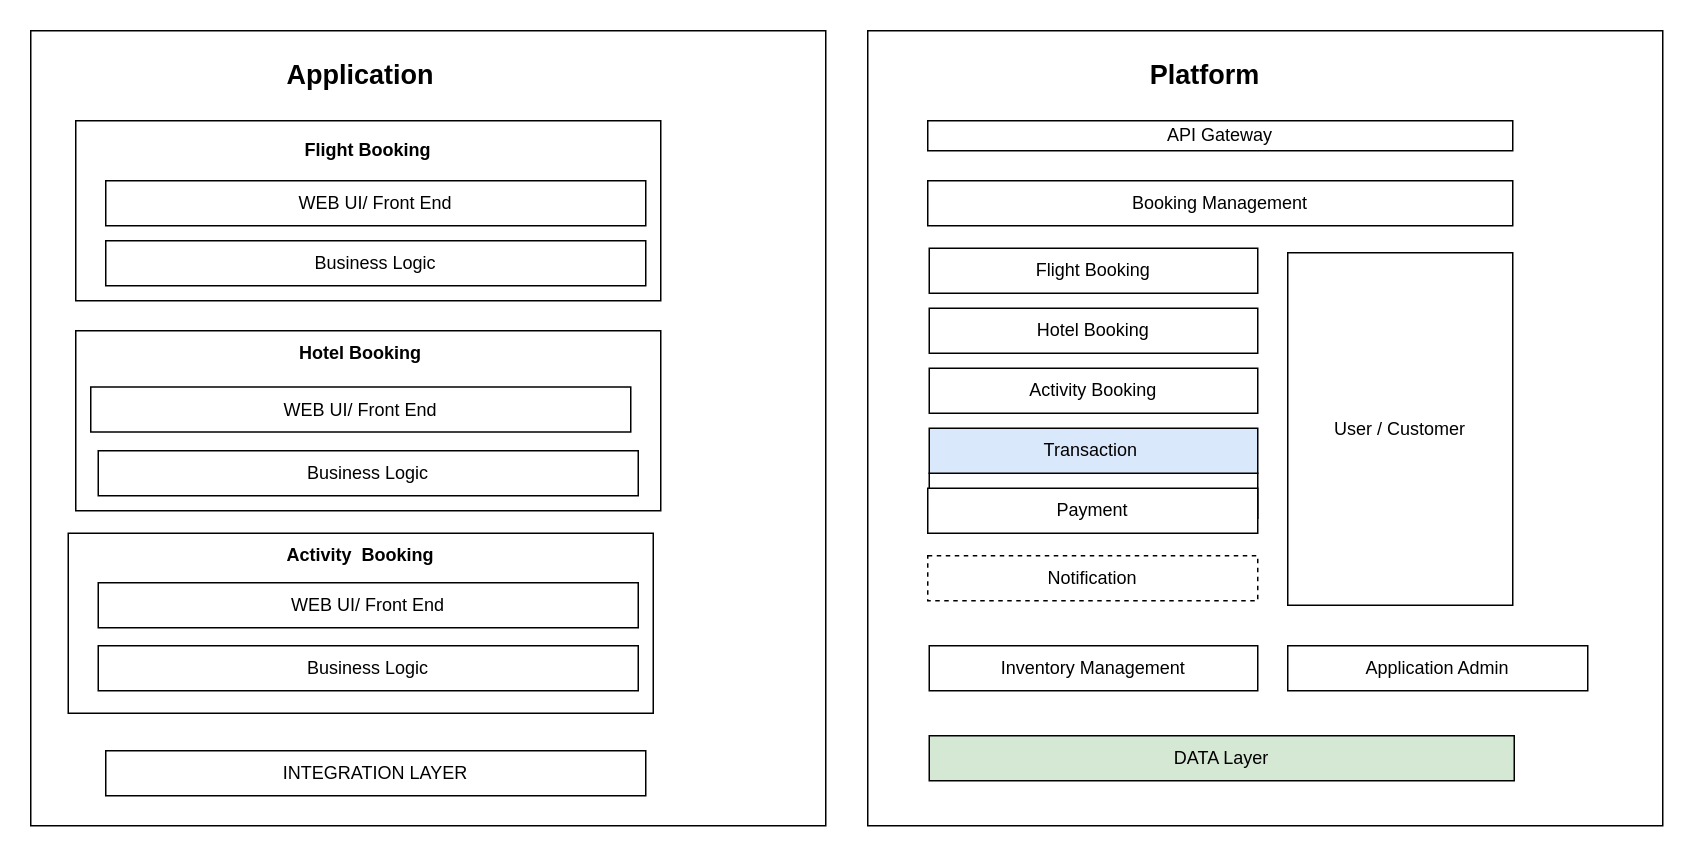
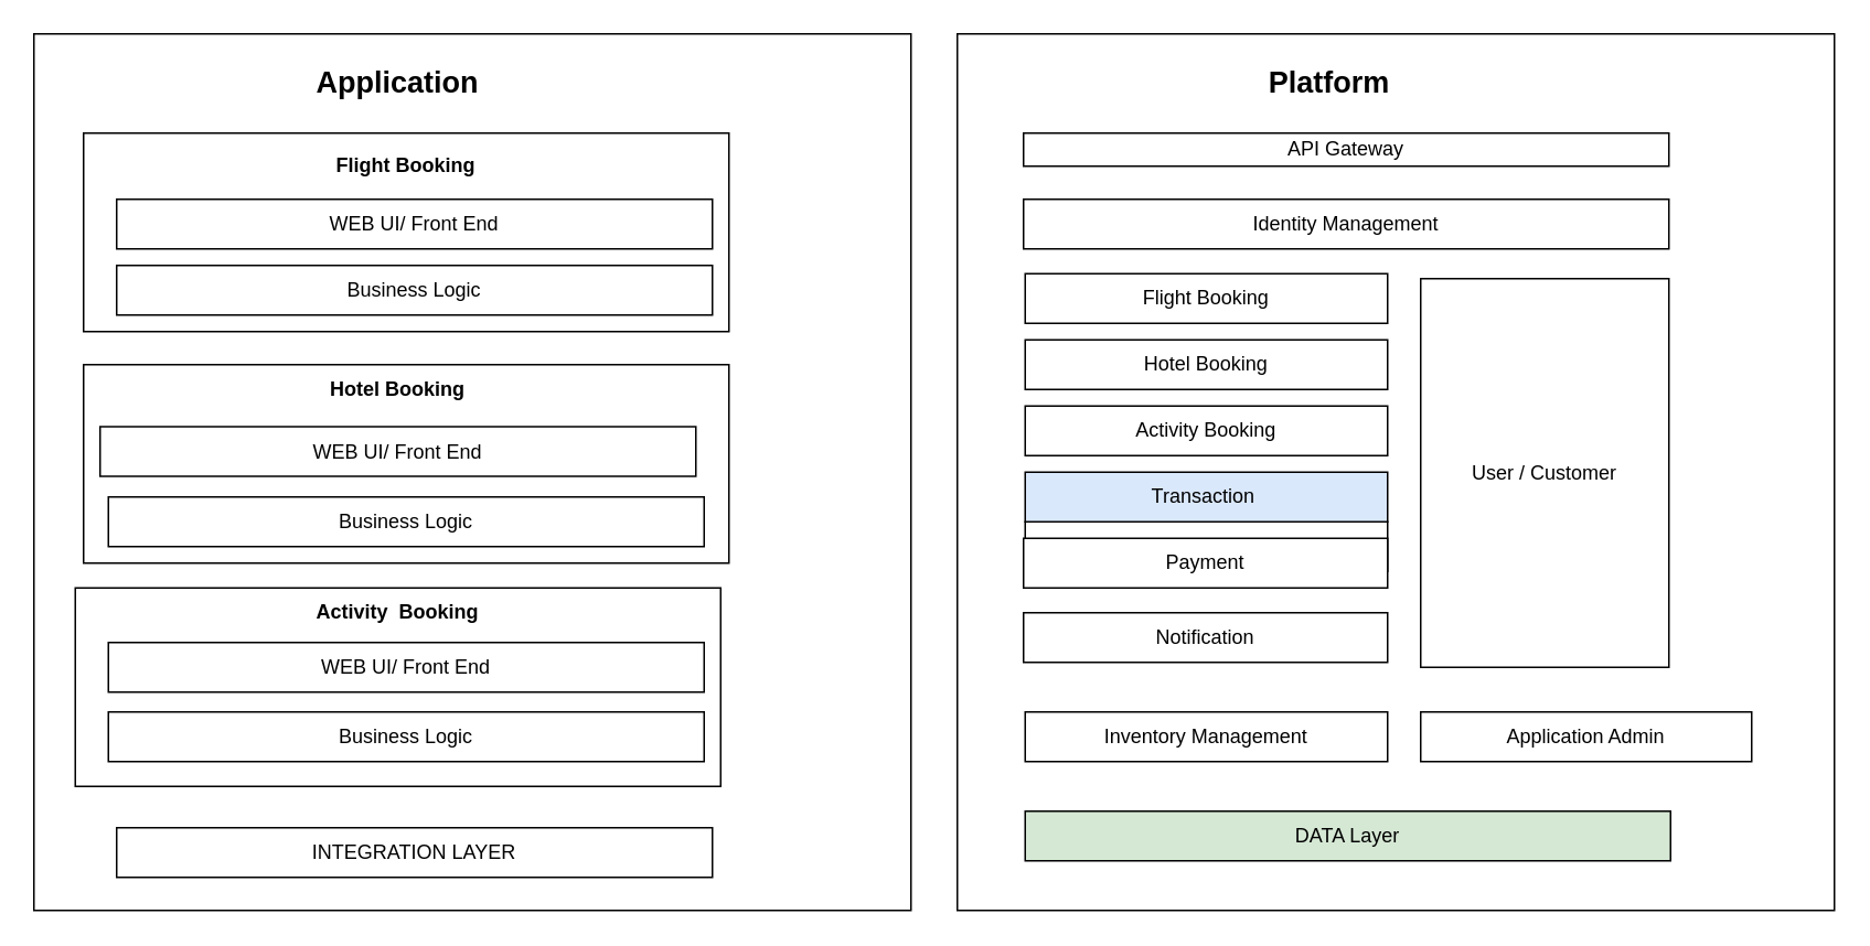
- <mxCell id="11" value="Booking Management" style="rounded=0;whiteSpace=wrap;html=1;" vertex="1" parent="1"><mxGeometry x="618" y="120" width="390" height="30" as="geometry" /></mxCell>
+ <mxCell id="11" value="Identity Management" style="rounded=0;whiteSpace=wrap;html=1;" vertex="1" parent="1"><mxGeometry x="618" y="120" width="390" height="30" as="geometry" /></mxCell>
- <mxCell id="20" value="&lt;span lang=&quot;EN&quot;&gt;Notification&lt;/span&gt;" style="rounded=0;whiteSpace=wrap;html=1;dashed=1;" vertex="1" parent="1"><mxGeometry x="618" y="370" width="220" height="30" as="geometry" /></mxCell>
+ <mxCell id="20" value="&lt;span lang=&quot;EN&quot;&gt;Notification&lt;/span&gt;" style="rounded=0;whiteSpace=wrap;html=1;" vertex="1" parent="1"><mxGeometry x="618" y="370" width="220" height="30" as="geometry" /></mxCell>
